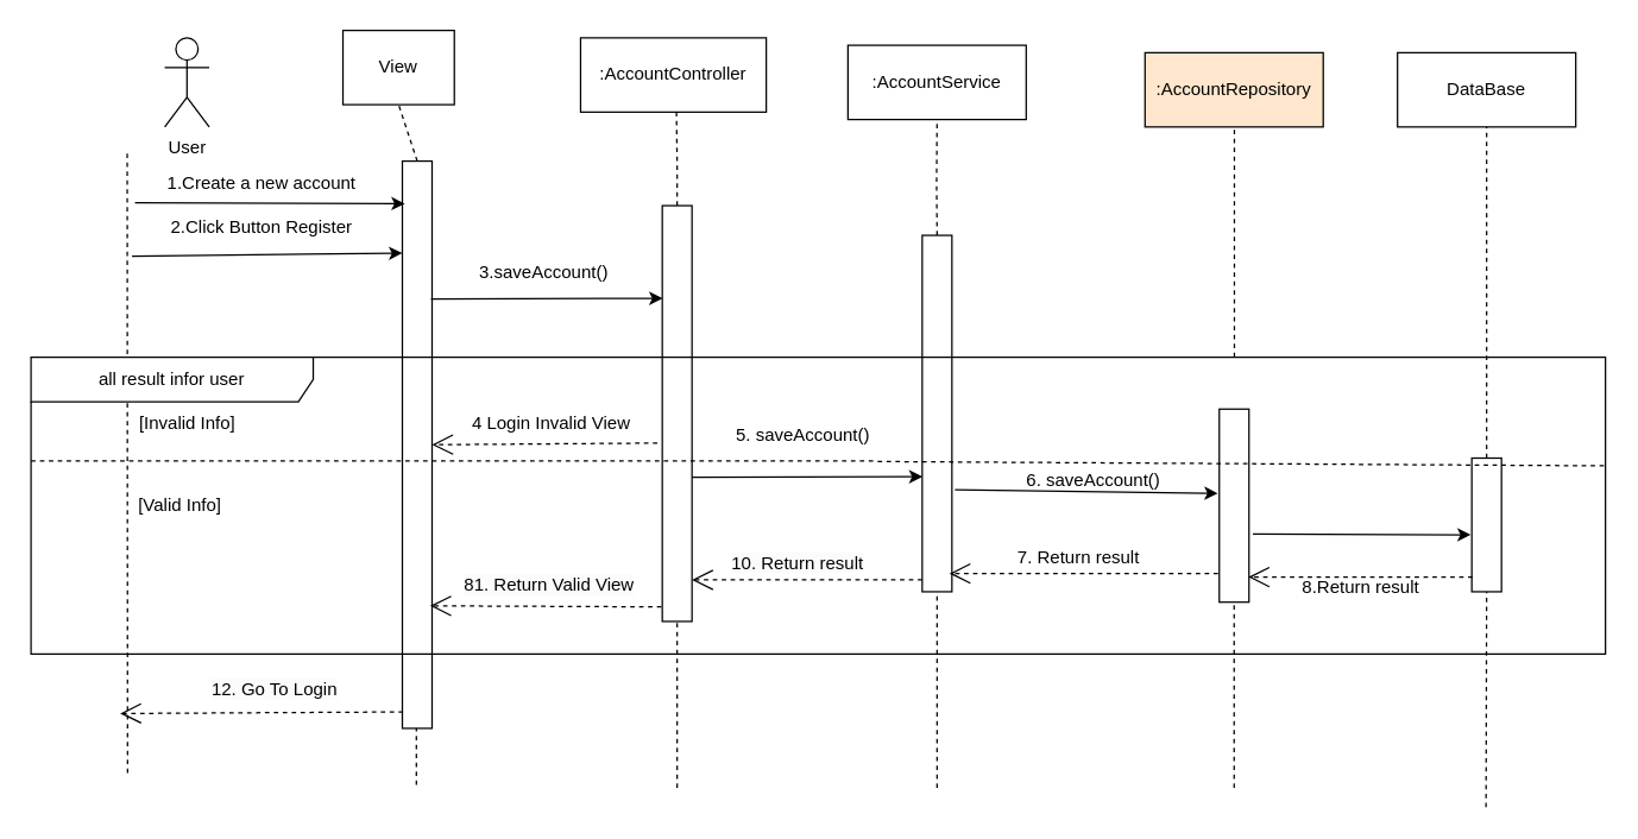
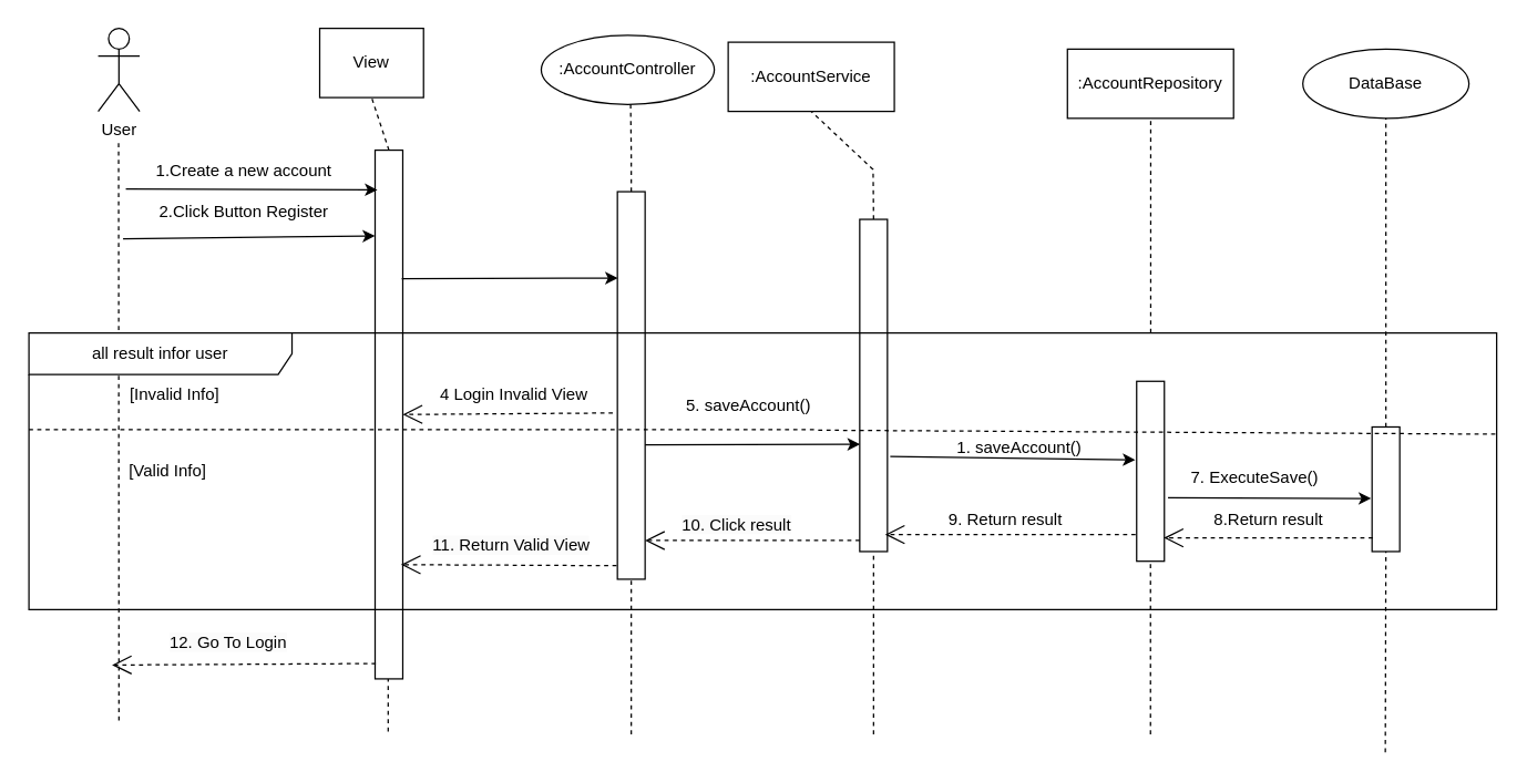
- <mxCell id="4" value=":AccountController" style="rounded=0;whiteSpace=wrap;html=1;" parent="1" vertex="1"><mxGeometry x="390" y="25" width="125" height="50" as="geometry" /></mxCell>
+ <mxCell id="4" value=":AccountController" style="ellipse;whiteSpace=wrap;html=1;" parent="1" vertex="1"><mxGeometry x="390" y="25" width="125" height="50" as="geometry" /></mxCell>
- <mxCell id="2" value="User" style="shape=umlActor;verticalLabelPosition=bottom;verticalAlign=top;html=1;outlineConnect=0;" parent="1" vertex="1"><mxGeometry x="110" y="25" width="30" height="60" as="geometry" /></mxCell>
+ <mxCell id="2" value="User" style="shape=umlActor;verticalLabelPosition=bottom;verticalAlign=top;html=1;outlineConnect=0;" parent="1" vertex="1"><mxGeometry x="70" y="20" width="30" height="60" as="geometry" /></mxCell>
- <mxCell id="5" value=":AccountService" style="rounded=0;whiteSpace=wrap;html=1;" parent="1" vertex="1"><mxGeometry x="570" y="30" width="120" height="50" as="geometry" /></mxCell>
+ <mxCell id="5" value=":AccountService" style="rounded=0;whiteSpace=wrap;html=1;" parent="1" vertex="1"><mxGeometry x="525" y="30" width="120" height="50" as="geometry" /></mxCell>
- <mxCell id="6" value=":AccountRepository" style="rounded=0;whiteSpace=wrap;html=1;fillColor=#ffe6cc;" parent="1" vertex="1"><mxGeometry x="770" y="35" width="120" height="50" as="geometry" /></mxCell>
+ <mxCell id="6" value=":AccountRepository" style="rounded=0;whiteSpace=wrap;html=1;" parent="1" vertex="1"><mxGeometry x="770" y="35" width="120" height="50" as="geometry" /></mxCell>
- <mxCell id="7" value="DataBase" style="rounded=0;whiteSpace=wrap;html=1;" parent="1" vertex="1"><mxGeometry x="940" y="35" width="120" height="50" as="geometry" /></mxCell>
+ <mxCell id="7" value="DataBase" style="ellipse;whiteSpace=wrap;html=1;" parent="1" vertex="1"><mxGeometry x="940" y="35" width="120" height="50" as="geometry" /></mxCell>
- <mxCell id="23" value="3.saveAccount()" style="text;html=1;align=center;verticalAlign=middle;resizable=0;points=[];autosize=1;strokeColor=none;fillColor=none;" parent="1" vertex="1"><mxGeometry x="310" y="168" width="110" height="30" as="geometry" /></mxCell>
- <mxCell id="33" value="6. saveAccount()" style="text;html=1;align=center;verticalAlign=middle;resizable=0;points=[];autosize=1;strokeColor=none;fillColor=none;" parent="1" vertex="1"><mxGeometry x="680" y="308" width="110" height="30" as="geometry" /></mxCell>
+ <mxCell id="33" value="1. saveAccount()" style="text;html=1;align=center;verticalAlign=middle;resizable=0;points=[];autosize=1;strokeColor=none;fillColor=none;" parent="1" vertex="1"><mxGeometry x="680" y="308" width="110" height="30" as="geometry" /></mxCell>
+ <mxCell id="35" value="7. ExecuteSave()" style="text;html=1;align=center;verticalAlign=middle;resizable=0;points=[];autosize=1;strokeColor=none;fillColor=none;" parent="1" vertex="1"><mxGeometry x="845" y="330" width="120" height="30" as="geometry" /></mxCell>
- <mxCell id="39" value="7. Return result" style="text;html=1;align=center;verticalAlign=middle;resizable=0;points=[];autosize=1;strokeColor=none;fillColor=none;" parent="1" vertex="1"><mxGeometry x="670" y="360" width="110" height="30" as="geometry" /></mxCell>
+ <mxCell id="39" value="9. Return result" style="text;html=1;align=center;verticalAlign=middle;resizable=0;points=[];autosize=1;strokeColor=none;fillColor=none;" parent="1" vertex="1"><mxGeometry x="670" y="360" width="110" height="30" as="geometry" /></mxCell>
- <mxCell id="50" value="&lt;span style=&quot;color: rgb(0, 0, 0); font-family: Helvetica; font-size: 12px; font-style: normal; font-variant-ligatures: normal; font-variant-caps: normal; font-weight: 400; letter-spacing: normal; orphans: 2; text-align: center; text-indent: 0px; text-transform: none; widows: 2; word-spacing: 0px; -webkit-text-stroke-width: 0px; background-color: rgb(251, 251, 251); text-decoration-thickness: initial; text-decoration-style: initial; text-decoration-color: initial; float: none; display: inline !important;&quot;&gt;10. Return result&lt;/span&gt;" style="text;whiteSpace=wrap;html=1;" vertex="1" parent="1"><mxGeometry x="490" y="365" width="120" height="40" as="geometry" /></mxCell>
+ <mxCell id="50" value="&lt;span style=&quot;color: rgb(0, 0, 0); font-family: Helvetica; font-size: 12px; font-style: normal; font-variant-ligatures: normal; font-variant-caps: normal; font-weight: 400; letter-spacing: normal; orphans: 2; text-align: center; text-indent: 0px; text-transform: none; widows: 2; word-spacing: 0px; -webkit-text-stroke-width: 0px; background-color: rgb(251, 251, 251); text-decoration-thickness: initial; text-decoration-style: initial; text-decoration-color: initial; float: none; display: inline !important;&quot;&gt;10. Click result&lt;/span&gt;" style="text;whiteSpace=wrap;html=1;" vertex="1" parent="1"><mxGeometry x="490" y="365" width="120" height="40" as="geometry" /></mxCell>
- <mxCell id="37" value="8.Return result" style="text;html=1;align=center;verticalAlign=middle;resizable=0;points=[];autosize=1;strokeColor=none;fillColor=none;" parent="1" vertex="1"><mxGeometry x="865" y="380" width="100" height="30" as="geometry" /></mxCell>
+ <mxCell id="37" value="8.Return result" style="text;html=1;align=center;verticalAlign=middle;resizable=0;points=[];autosize=1;strokeColor=none;fillColor=none;" parent="1" vertex="1"><mxGeometry x="865" y="360" width="100" height="30" as="geometry" /></mxCell>
- <mxCell id="51" value="&lt;span style=&quot;color: rgb(0, 0, 0); font-family: Helvetica; font-size: 12px; font-style: normal; font-variant-ligatures: normal; font-variant-caps: normal; font-weight: 400; letter-spacing: normal; orphans: 2; text-align: center; text-indent: 0px; text-transform: none; widows: 2; word-spacing: 0px; -webkit-text-stroke-width: 0px; background-color: rgb(251, 251, 251); text-decoration-thickness: initial; text-decoration-style: initial; text-decoration-color: initial; float: none; display: inline !important;&quot;&gt;81. Return Valid View&lt;/span&gt;" style="text;whiteSpace=wrap;html=1;" vertex="1" parent="1"><mxGeometry x="310" y="380" width="120" height="40" as="geometry" /></mxCell>
+ <mxCell id="51" value="&lt;span style=&quot;color: rgb(0, 0, 0); font-family: Helvetica; font-size: 12px; font-style: normal; font-variant-ligatures: normal; font-variant-caps: normal; font-weight: 400; letter-spacing: normal; orphans: 2; text-align: center; text-indent: 0px; text-transform: none; widows: 2; word-spacing: 0px; -webkit-text-stroke-width: 0px; background-color: rgb(251, 251, 251); text-decoration-thickness: initial; text-decoration-style: initial; text-decoration-color: initial; float: none; display: inline !important;&quot;&gt;11. Return Valid View&lt;/span&gt;" style="text;whiteSpace=wrap;html=1;" vertex="1" parent="1"><mxGeometry x="310" y="380" width="120" height="40" as="geometry" /></mxCell>
- <mxCell id="52" value="&lt;span style=&quot;color: rgb(0, 0, 0); font-family: Helvetica; font-size: 12px; font-style: normal; font-variant-ligatures: normal; font-variant-caps: normal; font-weight: 400; letter-spacing: normal; orphans: 2; text-align: center; text-indent: 0px; text-transform: none; widows: 2; word-spacing: 0px; -webkit-text-stroke-width: 0px; background-color: rgb(251, 251, 251); text-decoration-thickness: initial; text-decoration-style: initial; text-decoration-color: initial; float: none; display: inline !important;&quot;&gt;12. Go To Login&lt;/span&gt;" style="text;whiteSpace=wrap;html=1;" vertex="1" parent="1"><mxGeometry x="140" y="450" width="120" height="40" as="geometry" /></mxCell>
+ <mxCell id="52" value="&lt;span style=&quot;color: rgb(0, 0, 0); font-family: Helvetica; font-size: 12px; font-style: normal; font-variant-ligatures: normal; font-variant-caps: normal; font-weight: 400; letter-spacing: normal; orphans: 2; text-align: center; text-indent: 0px; text-transform: none; widows: 2; word-spacing: 0px; -webkit-text-stroke-width: 0px; background-color: rgb(251, 251, 251); text-decoration-thickness: initial; text-decoration-style: initial; text-decoration-color: initial; float: none; display: inline !important;&quot;&gt;12. Go To Login&lt;/span&gt;" style="text;whiteSpace=wrap;html=1;" vertex="1" parent="1"><mxGeometry x="120" y="450" width="120" height="40" as="geometry" /></mxCell>
